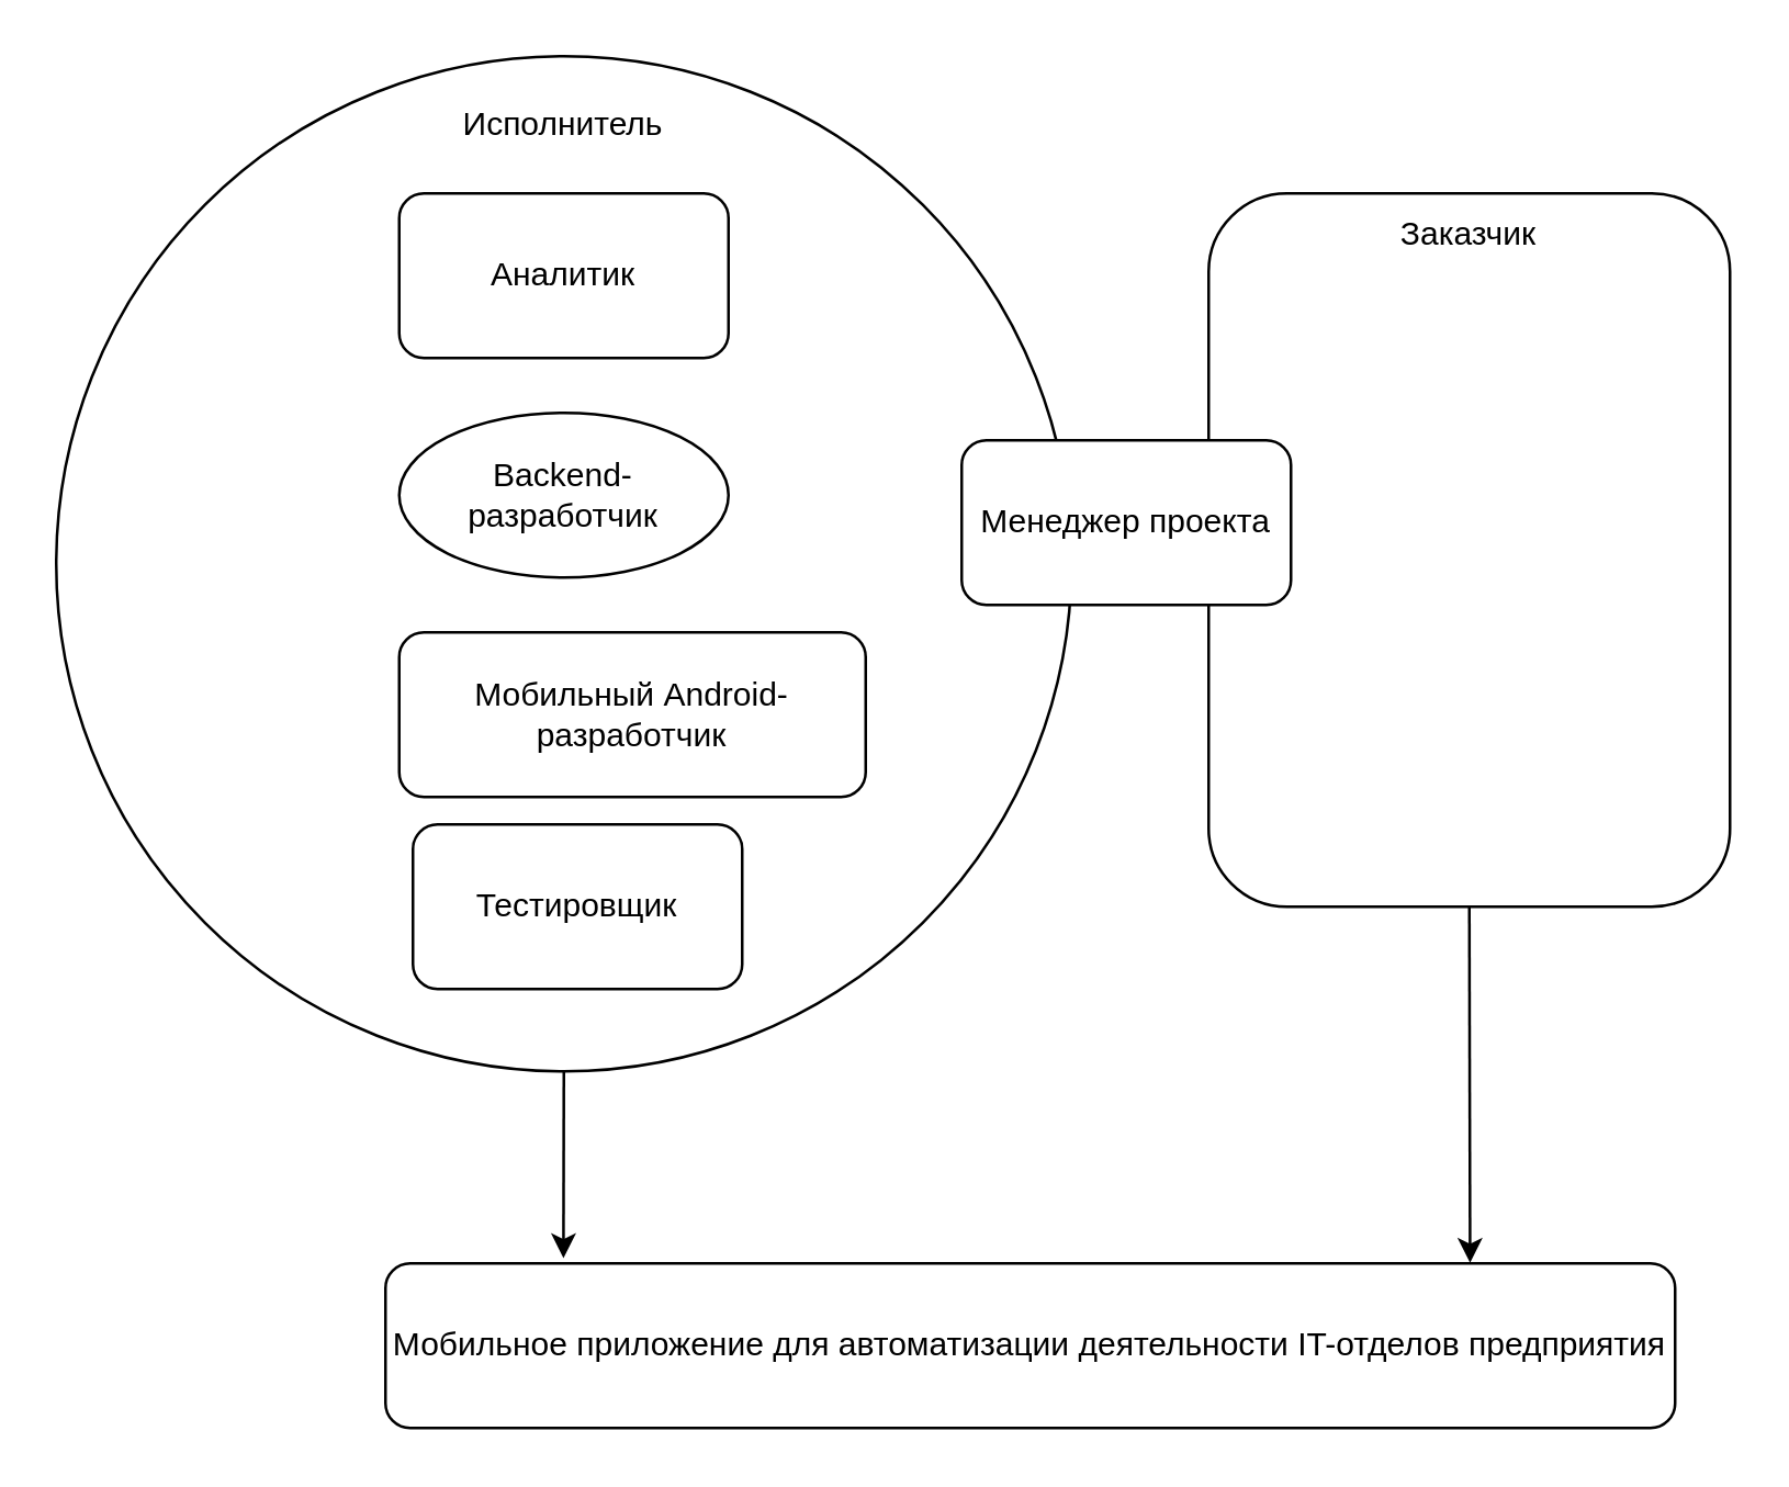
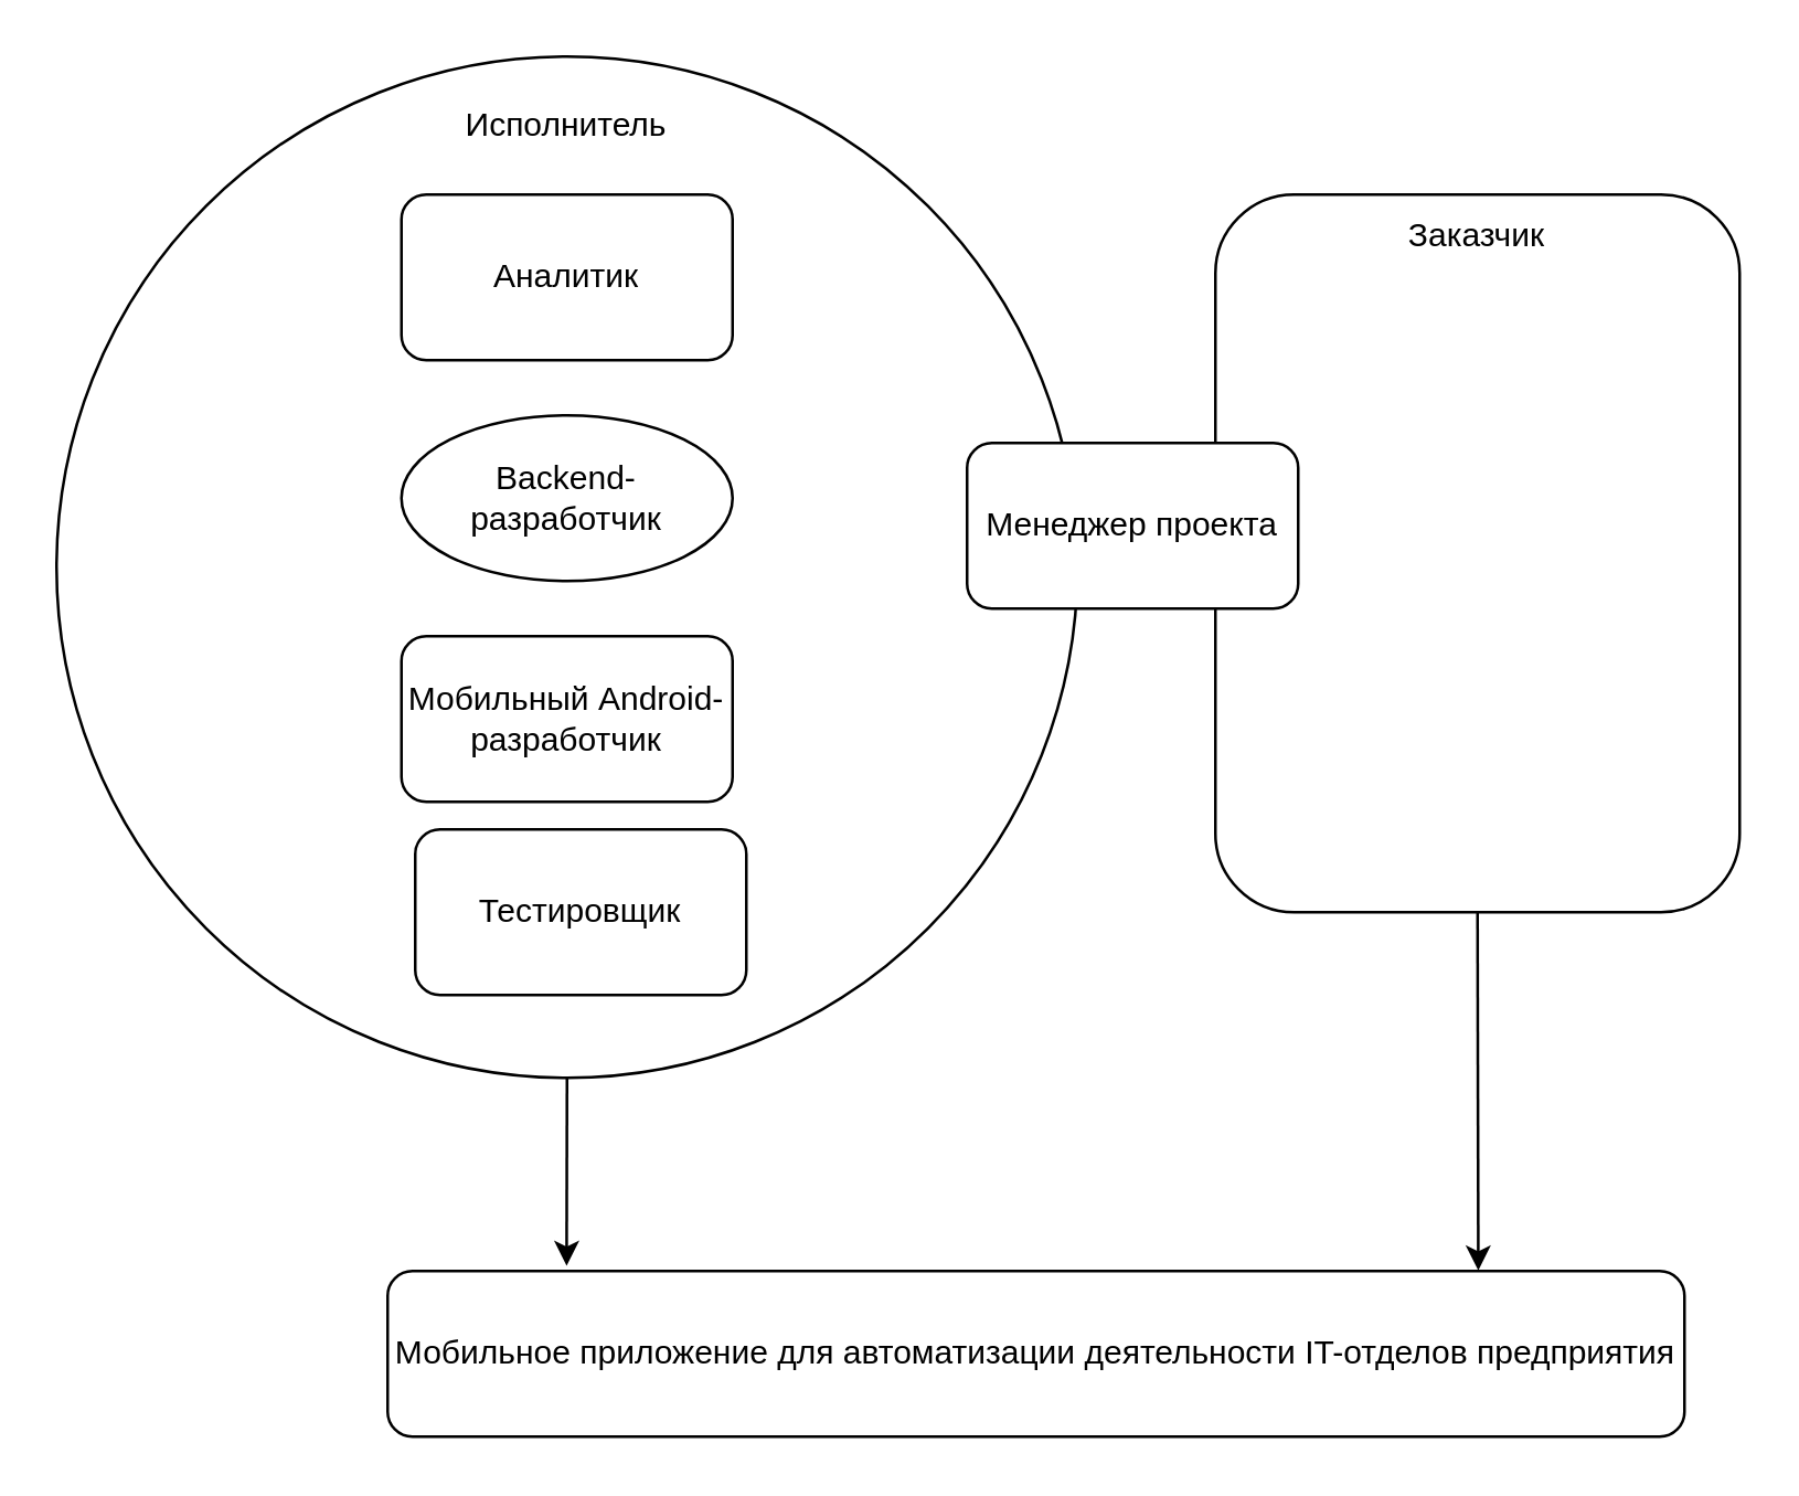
- <mxCell id="6" value="Мобильный Android-разработчик" style="rounded=1;whiteSpace=wrap;html=1;" vertex="1" parent="1"><mxGeometry x="145" y="230" width="170" height="60" as="geometry" /></mxCell>
+ <mxCell id="6" value="Мобильный Android-разработчик" style="rounded=1;whiteSpace=wrap;html=1;" vertex="1" parent="1"><mxGeometry x="145" y="230" width="120" height="60" as="geometry" /></mxCell>
